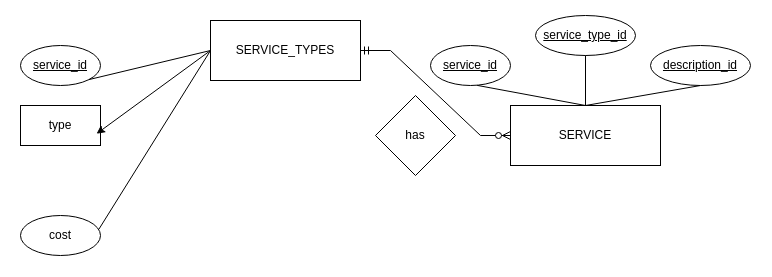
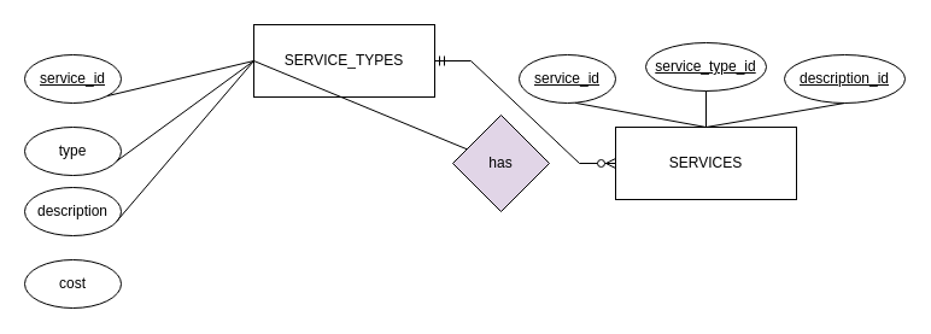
- <mxCell id="4" value="&lt;u&gt;service_type_id&lt;/u&gt;" style="ellipse;whiteSpace=wrap;html=1;" vertex="1" parent="1"><mxGeometry x="535" y="15" width="100" height="40" as="geometry" /></mxCell>
+ <mxCell id="4" value="&lt;u&gt;service_type_id&lt;/u&gt;" style="ellipse;whiteSpace=wrap;html=1;" vertex="1" parent="1"><mxGeometry x="535" y="35" width="100" height="40" as="geometry" /></mxCell>
+ <mxCell id="15" value="" style="endArrow=none;html=1;rounded=0;entryX=0.951;entryY=0.706;entryDx=0;entryDy=0;entryPerimeter=0;exitX=0;exitY=0.5;exitDx=0;exitDy=0;" edge="1" parent="1" target="14" source="9"><mxGeometry width="50" height="50" relative="1" as="geometry"><mxPoint x="175" y="185" as="sourcePoint" /><mxPoint x="185" y="365" as="targetPoint" /></mxGeometry></mxCell>
- <mxCell id="12" value="type" style="whiteSpace=wrap;html=1;rounded=0;" vertex="1" parent="1"><mxGeometry x="20" y="105" width="80" height="40" as="geometry" /></mxCell>
+ <mxCell id="12" value="type" style="ellipse;whiteSpace=wrap;html=1;" vertex="1" parent="1"><mxGeometry x="20" y="105" width="80" height="40" as="geometry" /></mxCell>
- <mxCell id="13" value="" style="endArrow=classic;html=1;rounded=0;entryX=0.951;entryY=0.706;entryDx=0;entryDy=0;entryPerimeter=0;exitX=0;exitY=0.5;exitDx=0;exitDy=0;" edge="1" parent="1" target="12" source="9"><mxGeometry width="50" height="50" relative="1" as="geometry"><mxPoint x="175" y="155" as="sourcePoint" /><mxPoint x="185" y="315" as="targetPoint" /></mxGeometry></mxCell>
+ <mxCell id="13" value="" style="endArrow=none;html=1;rounded=0;entryX=0.951;entryY=0.706;entryDx=0;entryDy=0;entryPerimeter=0;exitX=0;exitY=0.5;exitDx=0;exitDy=0;" edge="1" parent="1" target="12" source="9"><mxGeometry width="50" height="50" relative="1" as="geometry"><mxPoint x="175" y="155" as="sourcePoint" /><mxPoint x="185" y="315" as="targetPoint" /></mxGeometry></mxCell>
- <mxCell id="19" value="has" style="rhombus;whiteSpace=wrap;html=1;" vertex="1" parent="1"><mxGeometry x="375" y="95" width="80" height="80" as="geometry" /></mxCell>
+ <mxCell id="19" value="has" style="rhombus;whiteSpace=wrap;html=1;fillColor=#e1d5e7;" vertex="1" parent="1"><mxGeometry x="375" y="95" width="80" height="80" as="geometry" /></mxCell>
- <mxCell id="8" value="SERVICE" style="rounded=0;whiteSpace=wrap;html=1;" vertex="1" parent="1"><mxGeometry x="510" y="105" width="150" height="60" as="geometry" /></mxCell>
+ <mxCell id="8" value="SERVICES" style="rounded=0;whiteSpace=wrap;html=1;" vertex="1" parent="1"><mxGeometry x="510" y="105" width="150" height="60" as="geometry" /></mxCell>
- <mxCell id="17" value="" style="endArrow=none;html=1;rounded=0;entryX=0.979;entryY=0.346;entryDx=0;entryDy=0;entryPerimeter=0;exitX=0;exitY=0.5;exitDx=0;exitDy=0;" edge="1" parent="1" target="16" source="9"><mxGeometry width="50" height="50" relative="1" as="geometry"><mxPoint x="175" y="185" as="sourcePoint" /><mxPoint x="185" y="415" as="targetPoint" /></mxGeometry></mxCell>
+ <mxCell id="17" value="" style="endArrow=none;html=1;rounded=0;exitX=0;exitY=0.5;exitDx=0;exitDy=0;" edge="1" parent="1" target="19" source="9"><mxGeometry width="50" height="50" relative="1" as="geometry"><mxPoint x="175" y="185" as="sourcePoint" /><mxPoint x="185" y="415" as="targetPoint" /></mxGeometry></mxCell>
+ <mxCell id="14" value="description" style="ellipse;whiteSpace=wrap;html=1;" vertex="1" parent="1"><mxGeometry x="20" y="155" width="80" height="40" as="geometry" /></mxCell>
